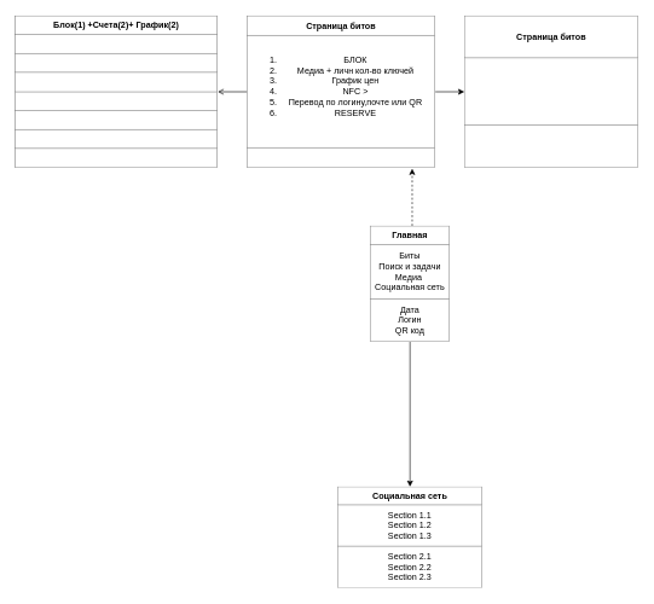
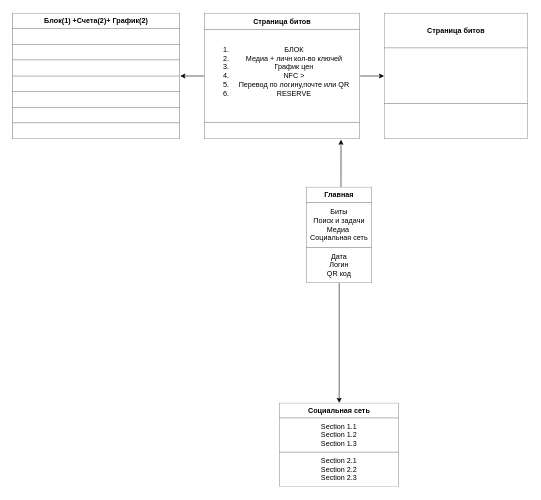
- <mxCell id="5" value="" style="edgeStyle=orthogonalEdgeStyle;rounded=0;orthogonalLoop=1;jettySize=auto;html=1;endArrow=open;" edge="1" parent="1" source="7" target="9"><mxGeometry relative="1" as="geometry" /></mxCell>
+ <mxCell id="5" value="" style="edgeStyle=orthogonalEdgeStyle;rounded=0;orthogonalLoop=1;jettySize=auto;html=1;" edge="1" parent="1" source="7" target="9"><mxGeometry relative="1" as="geometry" /></mxCell>
- <mxCell id="2" value="" style="edgeStyle=orthogonalEdgeStyle;rounded=0;orthogonalLoop=1;jettySize=auto;html=1;entryX=0.877;entryY=1.005;entryDx=0;entryDy=0;entryPerimeter=0;dashed=1;" parent="1" source="4" target="7" edge="1"><mxGeometry relative="1" as="geometry"><mxPoint x="560" y="251" as="targetPoint" /><Array as="points"><mxPoint x="568" y="291" /><mxPoint x="568" y="291" /></Array></mxGeometry></mxCell>
+ <mxCell id="2" value="" style="edgeStyle=orthogonalEdgeStyle;rounded=0;orthogonalLoop=1;jettySize=auto;html=1;entryX=0.877;entryY=1.005;entryDx=0;entryDy=0;entryPerimeter=0;" parent="1" source="4" target="7" edge="1"><mxGeometry relative="1" as="geometry"><mxPoint x="560" y="251" as="targetPoint" /><Array as="points"><mxPoint x="568" y="291" /><mxPoint x="568" y="291" /></Array></mxGeometry></mxCell>
